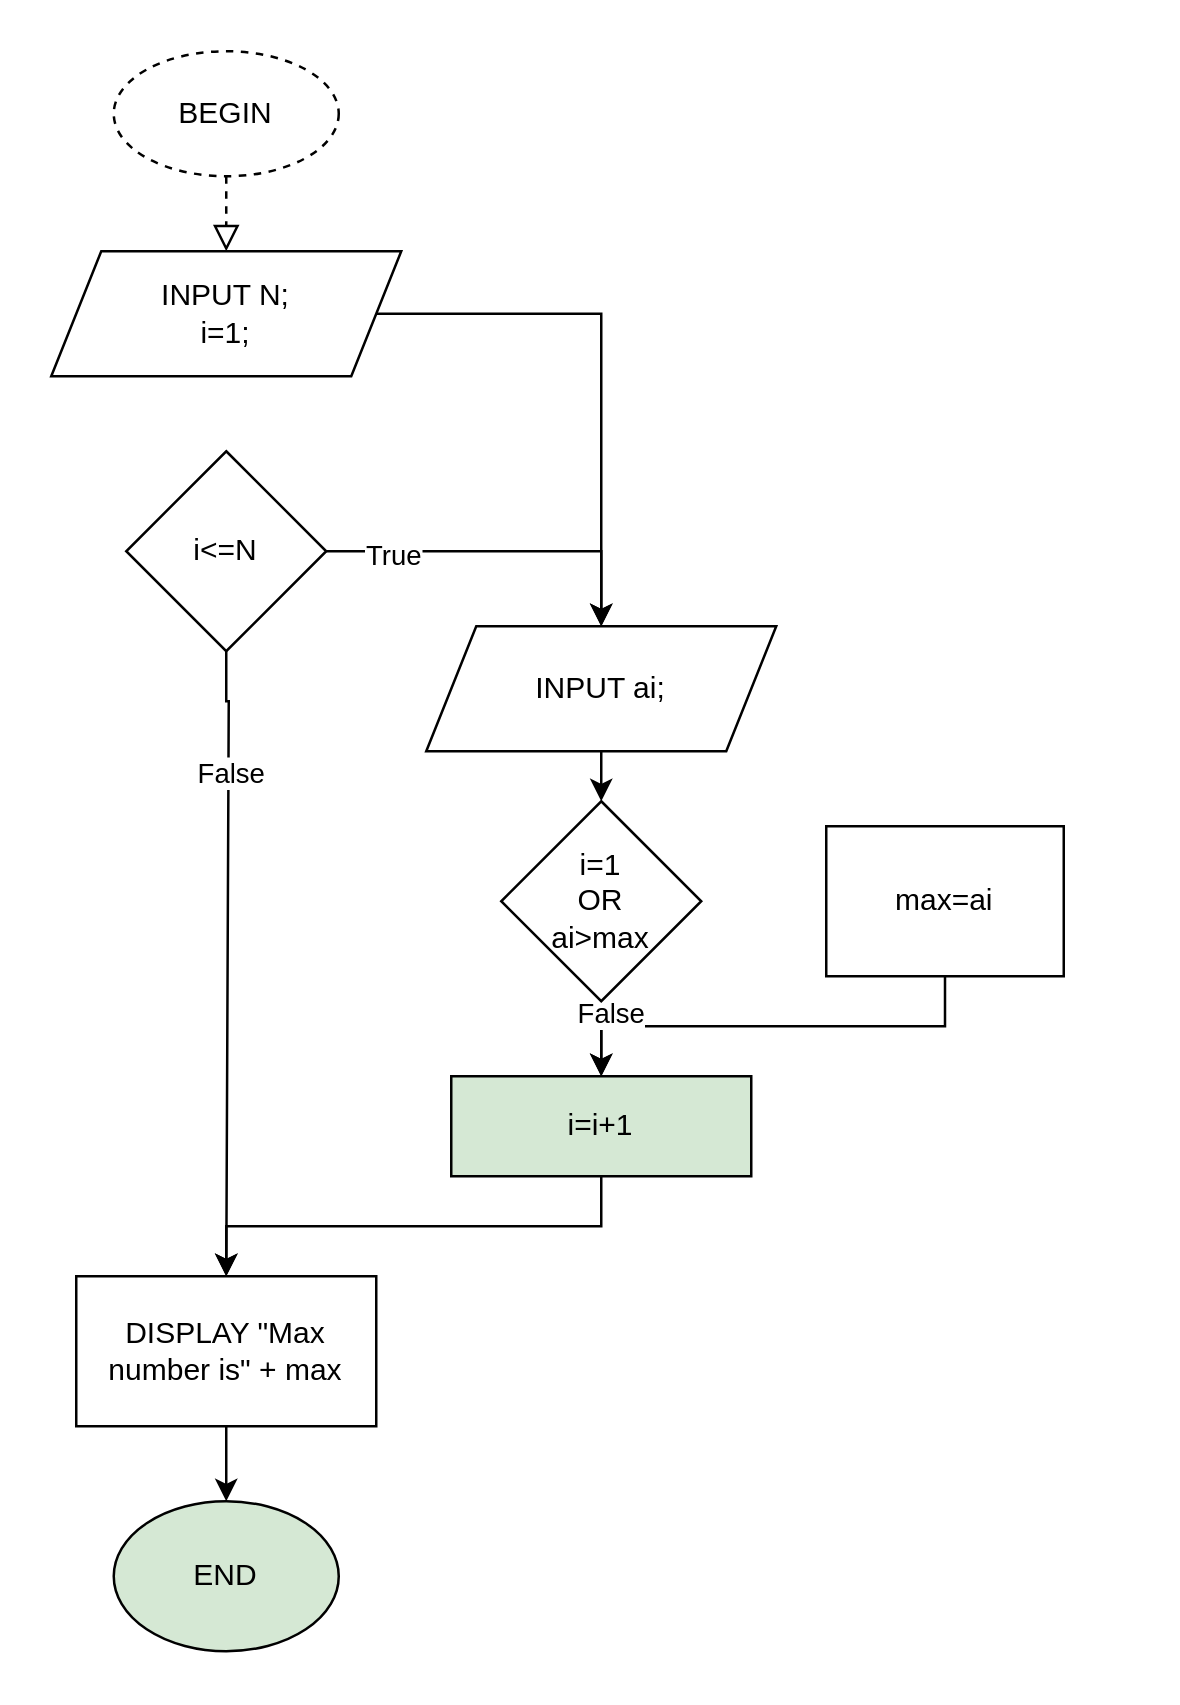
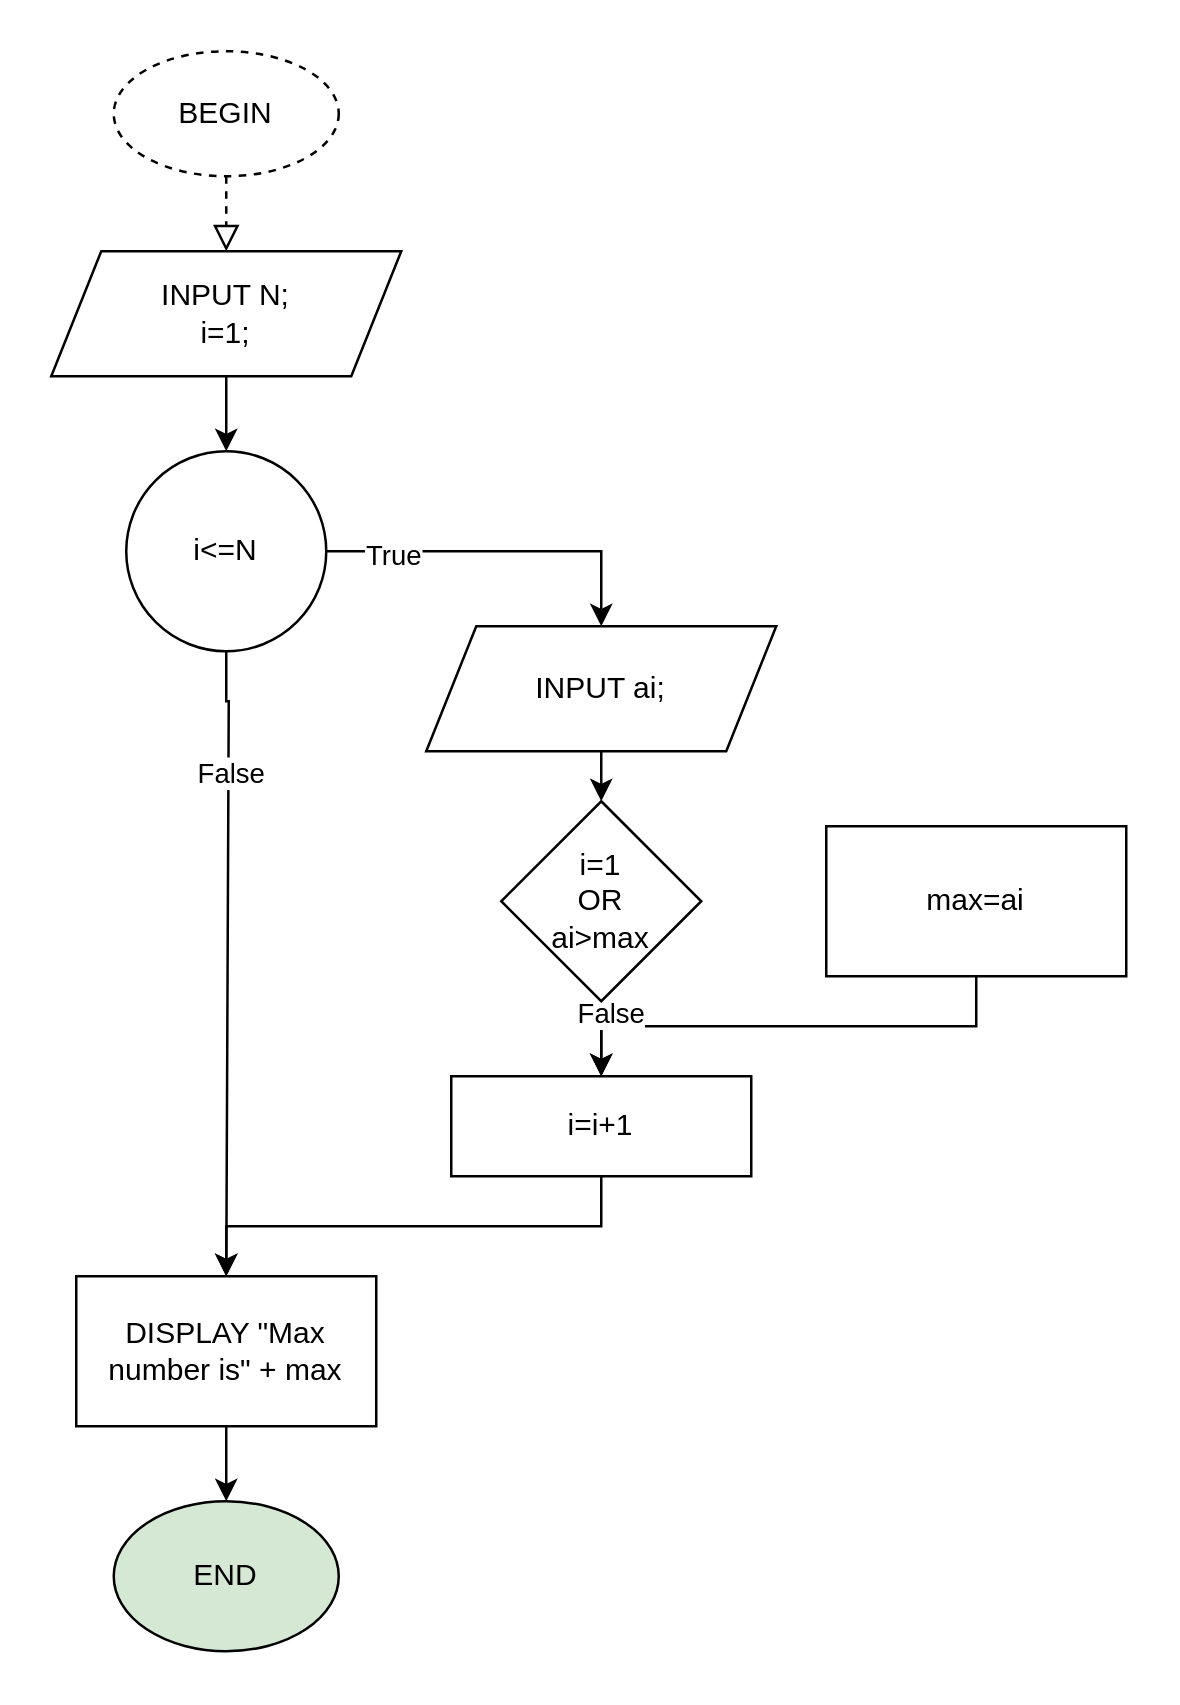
- <mxCell id="4" value="" style="edgeStyle=orthogonalEdgeStyle;rounded=0;orthogonalLoop=1;jettySize=auto;html=1;" parent="1" source="5" target="15" edge="1"><mxGeometry relative="1" as="geometry" /></mxCell>
+ <mxCell id="4" value="" style="edgeStyle=orthogonalEdgeStyle;rounded=0;orthogonalLoop=1;jettySize=auto;html=1;" parent="1" source="5" target="11" edge="1"><mxGeometry relative="1" as="geometry" /></mxCell>
- <mxCell id="11" value="i&amp;lt;=N" style="rhombus;whiteSpace=wrap;html=1;" parent="1" vertex="1"><mxGeometry x="50" y="180" width="80" height="80" as="geometry" /></mxCell>
+ <mxCell id="11" value="i&amp;lt;=N" style="ellipse;whiteSpace=wrap;html=1;" parent="1" vertex="1"><mxGeometry x="50" y="180" width="80" height="80" as="geometry" /></mxCell>
- <mxCell id="13" value="max=ai" style="rounded=0;whiteSpace=wrap;html=1;" parent="1" vertex="1"><mxGeometry x="330" y="330" width="95" height="60" as="geometry" /></mxCell>
+ <mxCell id="13" value="max=ai" style="rounded=0;whiteSpace=wrap;html=1;" parent="1" vertex="1"><mxGeometry x="330" y="330" width="120" height="60" as="geometry" /></mxCell>
- <mxCell id="20" value="i=i+1" style="rounded=0;whiteSpace=wrap;html=1;fillColor=#d5e8d4;" parent="1" vertex="1"><mxGeometry x="180" y="430" width="120" height="40" as="geometry" /></mxCell>
+ <mxCell id="20" value="i=i+1" style="rounded=0;whiteSpace=wrap;html=1;" parent="1" vertex="1"><mxGeometry x="180" y="430" width="120" height="40" as="geometry" /></mxCell>
